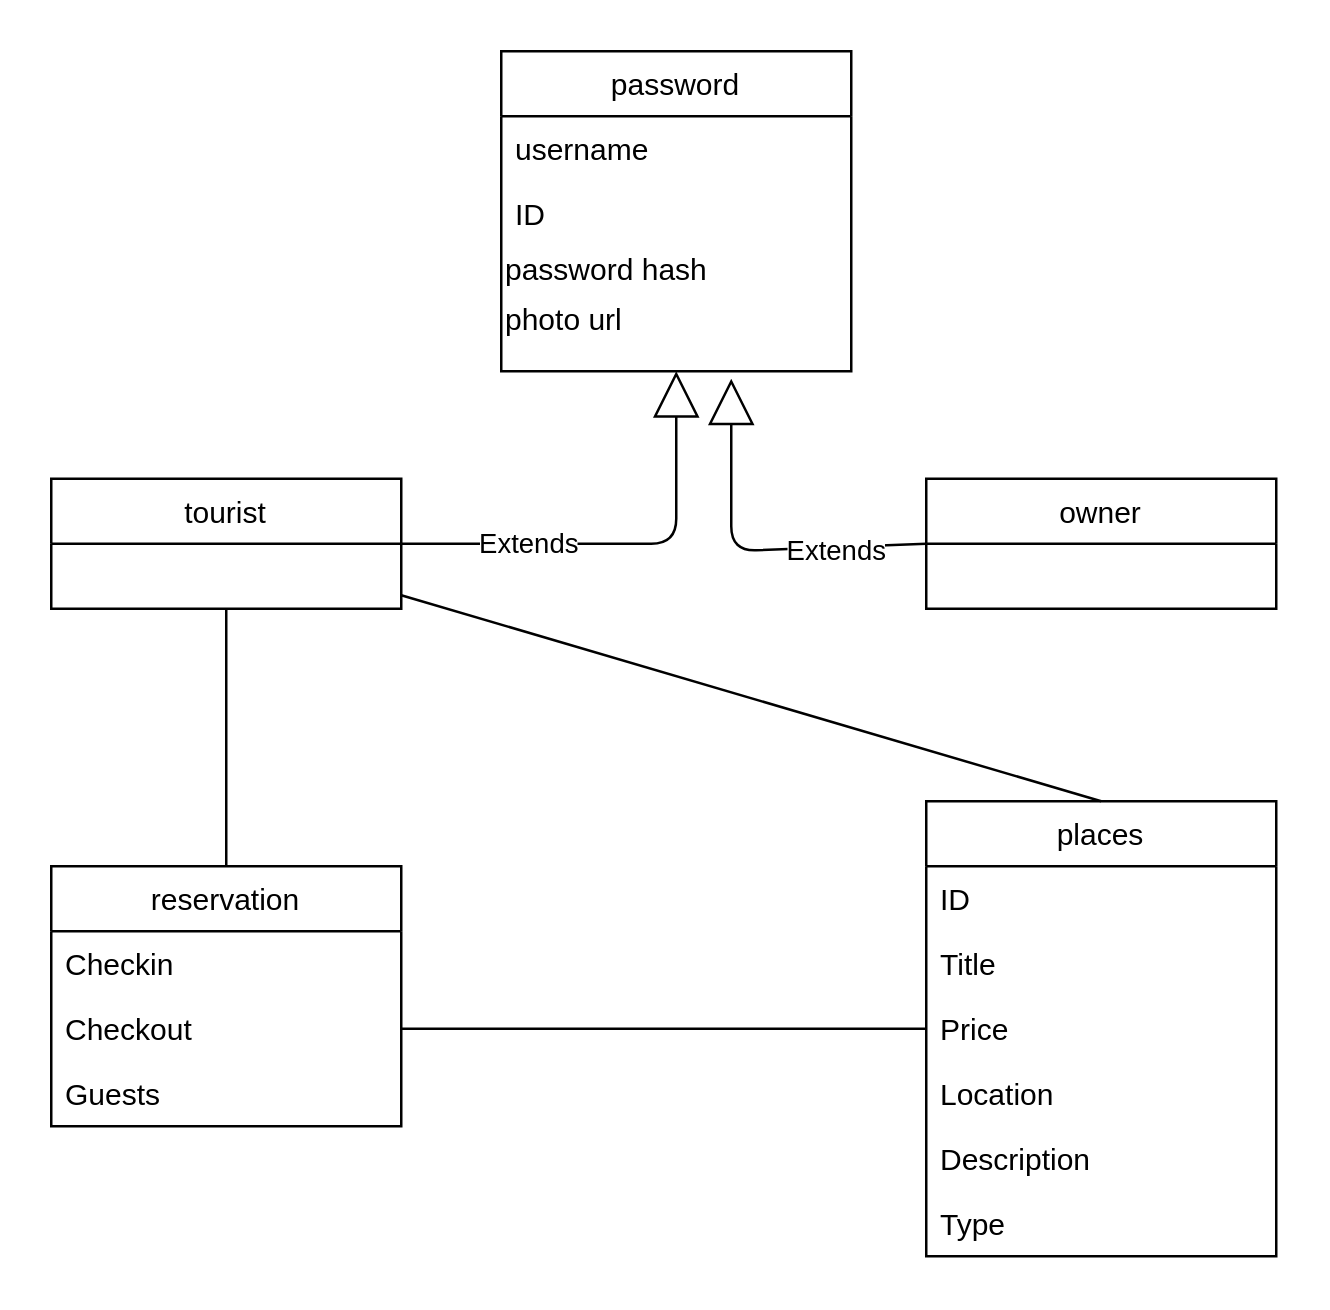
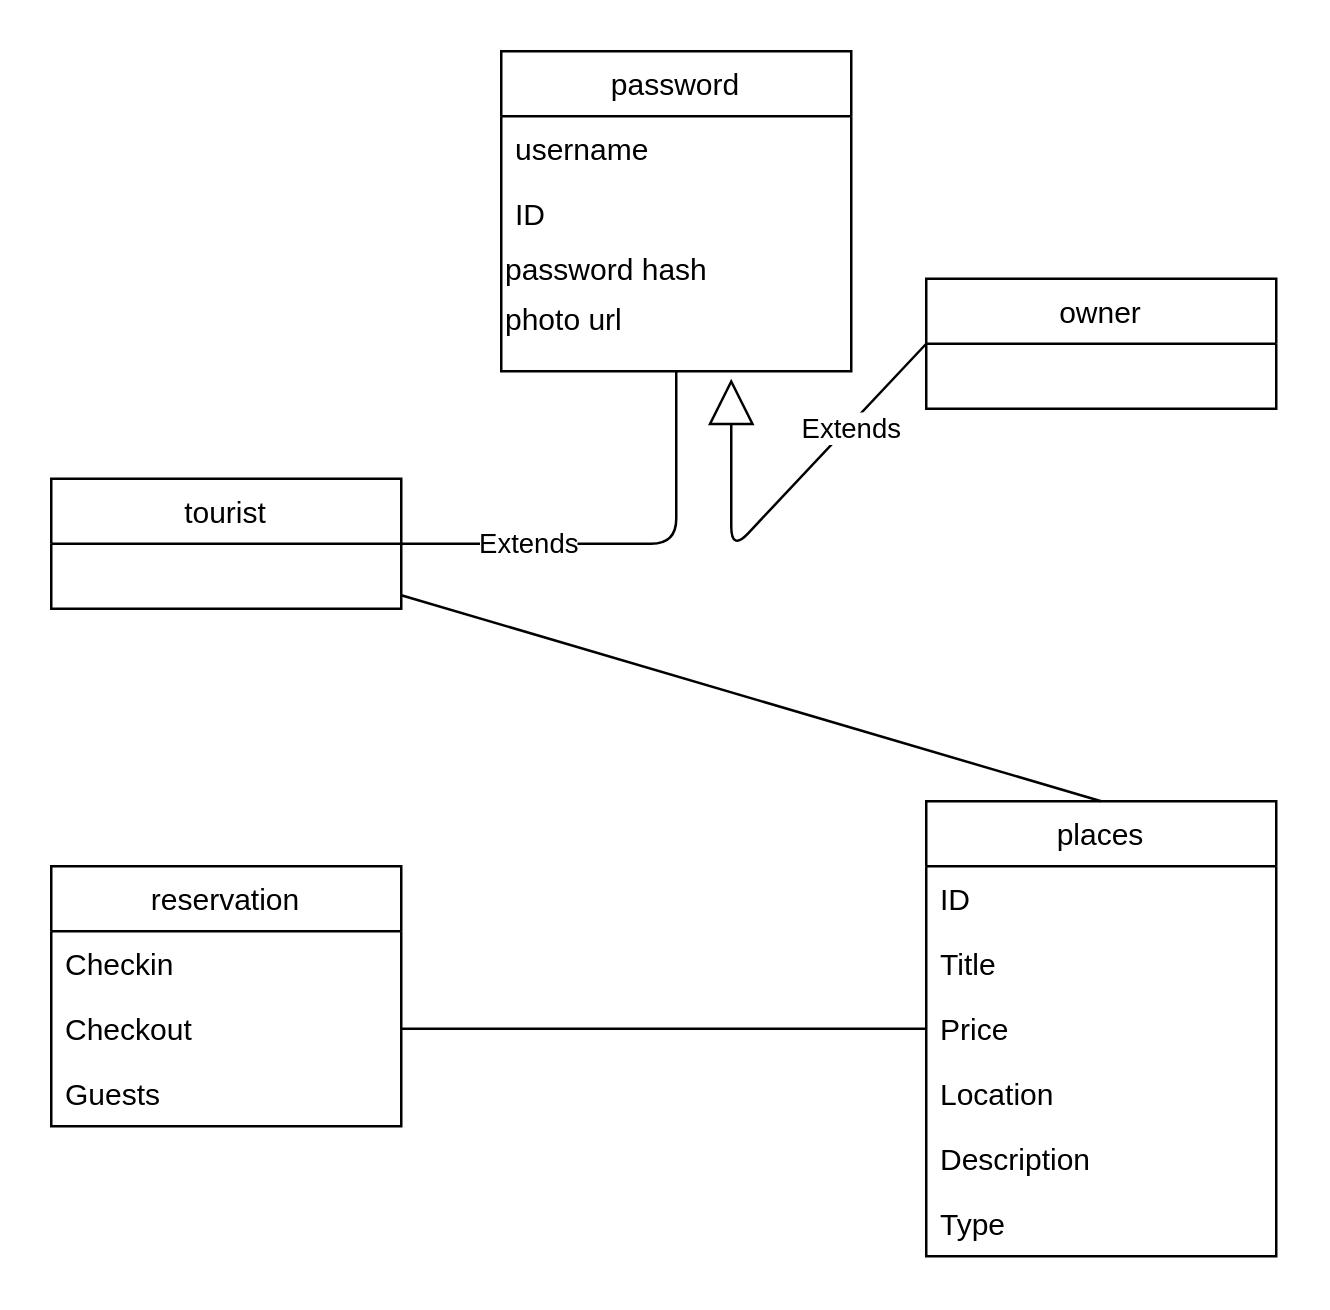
- <mxCell id="9" value="Extends" style="endArrow=block;endSize=16;endFill=0;html=1;entryX=0.5;entryY=1;entryDx=0;entryDy=0;exitX=1;exitY=0.5;exitDx=0;exitDy=0;" edge="1" parent="1" source="8" target="2"><mxGeometry x="-0.426" width="160" relative="1" as="geometry"><mxPoint x="100" y="200" as="sourcePoint" /><mxPoint x="260" y="200" as="targetPoint" /><Array as="points"><mxPoint x="270" y="217" /></Array><mxPoint as="offset" /></mxGeometry></mxCell>
+ <mxCell id="9" value="Extends" style="endArrow=none;endSize=16;endFill=0;html=1;entryX=0.5;entryY=1;entryDx=0;entryDy=0;exitX=1;exitY=0.5;exitDx=0;exitDy=0;" edge="1" parent="1" source="8" target="2"><mxGeometry x="-0.426" width="160" relative="1" as="geometry"><mxPoint x="100" y="200" as="sourcePoint" /><mxPoint x="260" y="200" as="targetPoint" /><Array as="points"><mxPoint x="270" y="217" /></Array><mxPoint as="offset" /></mxGeometry></mxCell>
- <mxCell id="7" value="owner" style="swimlane;fontStyle=0;childLayout=stackLayout;horizontal=1;startSize=26;fillColor=none;horizontalStack=0;resizeParent=1;resizeParentMax=0;resizeLast=0;collapsible=1;marginBottom=0;" vertex="1" parent="1"><mxGeometry x="370" y="191" width="140" height="52" as="geometry" /></mxCell>
+ <mxCell id="7" value="owner" style="swimlane;fontStyle=0;childLayout=stackLayout;horizontal=1;startSize=26;fillColor=none;horizontalStack=0;resizeParent=1;resizeParentMax=0;resizeLast=0;collapsible=1;marginBottom=0;" vertex="1" parent="1"><mxGeometry x="370" y="111" width="140" height="52" as="geometry" /></mxCell>
- <mxCell id="24" value="" style="endArrow=none;html=1;entryX=0.5;entryY=1;entryDx=0;entryDy=0;exitX=0.5;exitY=0;exitDx=0;exitDy=0;" edge="1" parent="1" source="18" target="8"><mxGeometry width="50" height="50" relative="1" as="geometry"><mxPoint x="20" y="550" as="sourcePoint" /><mxPoint x="70" y="500" as="targetPoint" /></mxGeometry></mxCell>
